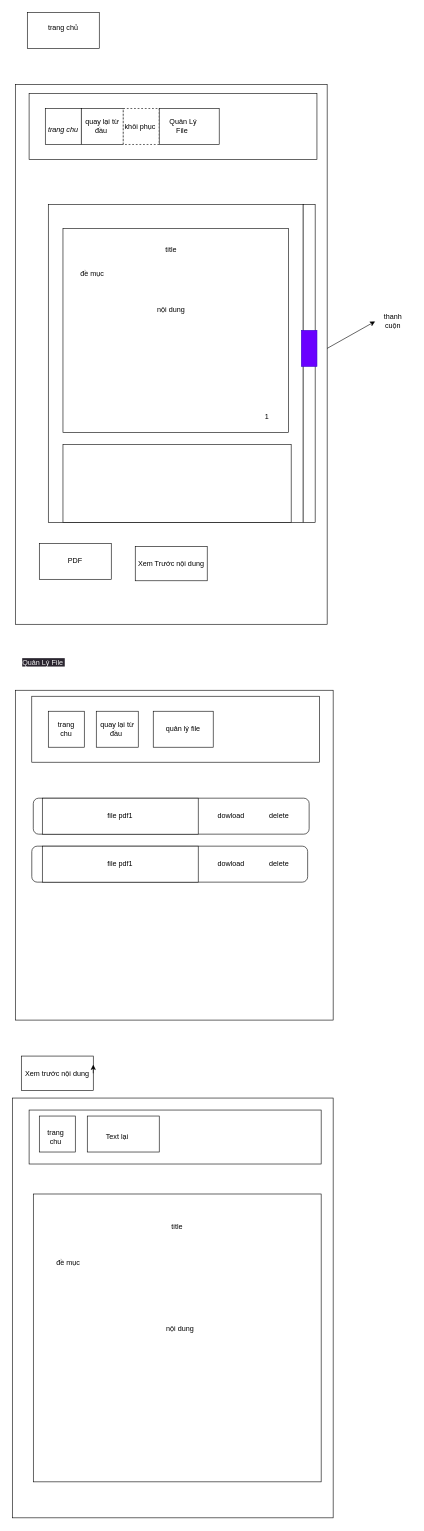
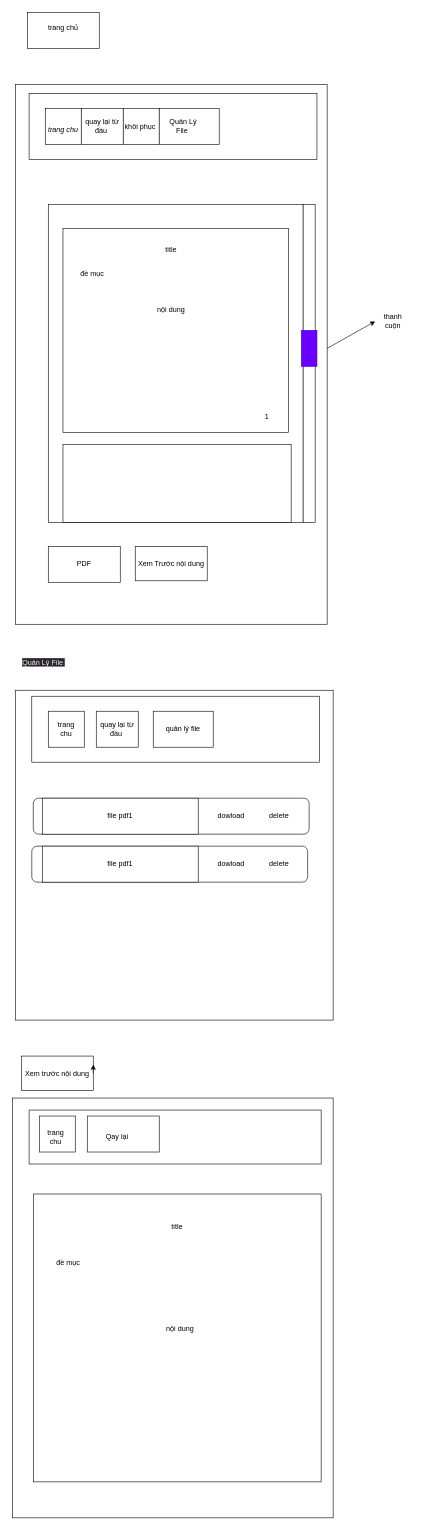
- <mxCell id="11" value="khôi phục&amp;nbsp;" style="rounded=0;whiteSpace=wrap;html=1;dashed=1;" vertex="1" parent="1"><mxGeometry x="205" y="180" width="60" height="60" as="geometry" /></mxCell>
+ <mxCell id="11" value="khôi phục&amp;nbsp;" style="rounded=0;whiteSpace=wrap;html=1;" vertex="1" parent="1"><mxGeometry x="205" y="180" width="60" height="60" as="geometry" /></mxCell>
- <mxCell id="14" value="PDF" style="rounded=0;whiteSpace=wrap;html=1;" vertex="1" parent="1"><mxGeometry x="65" y="905" width="120" height="60" as="geometry" /></mxCell>
+ <mxCell id="14" value="PDF" style="rounded=0;whiteSpace=wrap;html=1;" vertex="1" parent="1"><mxGeometry x="80" y="910" width="120" height="60" as="geometry" /></mxCell>
- <mxCell id="46" value="Text lại" style="text;html=1;strokeColor=none;fillColor=none;align=center;verticalAlign=middle;whiteSpace=wrap;rounded=0;" vertex="1" parent="1"><mxGeometry x="165" y="1865" width="60" height="60" as="geometry" /></mxCell>
+ <mxCell id="46" value="Qay lại" style="text;html=1;strokeColor=none;fillColor=none;align=center;verticalAlign=middle;whiteSpace=wrap;rounded=0;" vertex="1" parent="1"><mxGeometry x="165" y="1865" width="60" height="60" as="geometry" /></mxCell>
